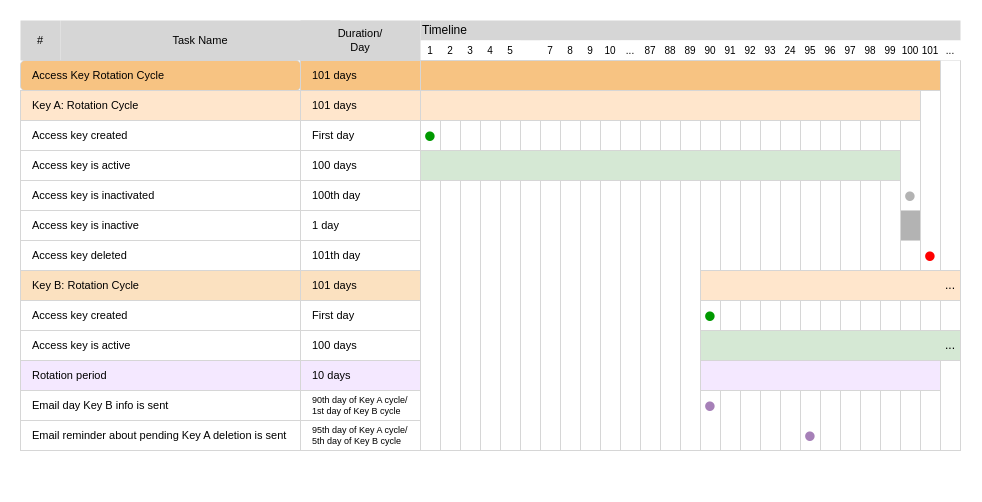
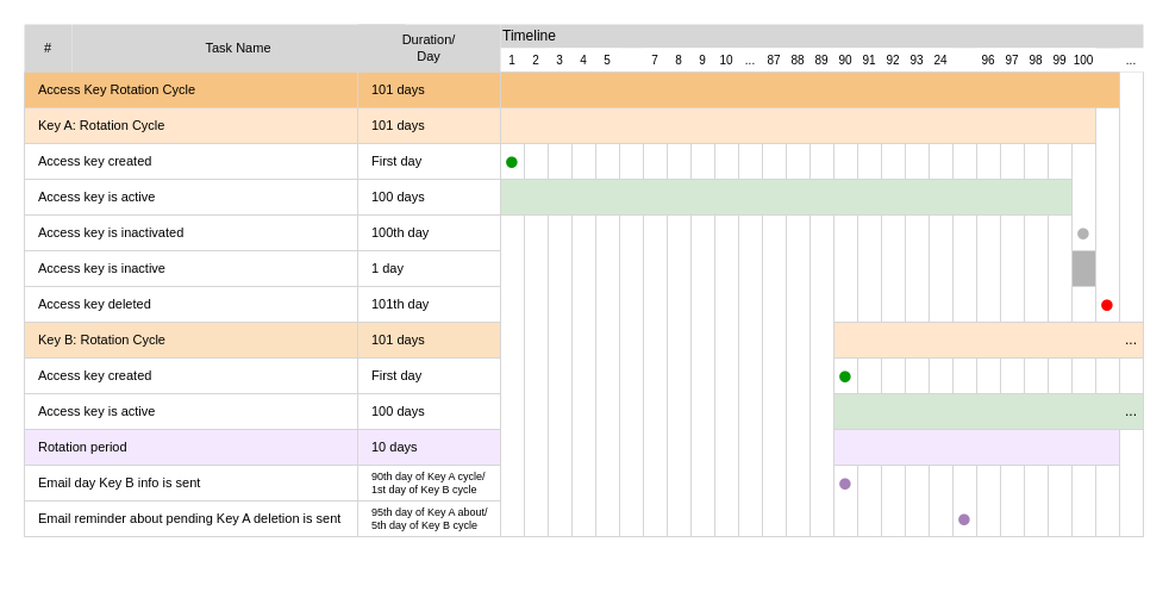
- <mxCell id="24" value="95" style="whiteSpace=wrap;html=1;aspect=fixed;strokeColor=none;strokeWidth=1;fillColor=#ffffff;fontColor=#000000;align=center;fontSize=10;" vertex="1" parent="1"><mxGeometry x="800" y="40" width="20" height="20" as="geometry" /></mxCell>
- <mxCell id="7" value="101" style="whiteSpace=wrap;html=1;aspect=fixed;strokeColor=none;strokeWidth=1;fillColor=#ffffff;fontColor=#000000;align=center;fontSize=10;" vertex="1" parent="1"><mxGeometry x="920" y="40" width="20" height="20" as="geometry" /></mxCell>
- <mxCell id="4" value="&lt;span style=&quot;font-size: 11px;&quot;&gt;Access Key Rotation Cycle&lt;/span&gt;" style="whiteSpace=wrap;html=1;strokeColor=#D6D6D6;fillColor=#f7c382;align=left;spacingLeft=10;fontSize=11;rounded=1;" vertex="1" parent="1"><mxGeometry x="20" y="60" width="280" height="30" as="geometry" /></mxCell>
+ <mxCell id="4" value="&lt;span style=&quot;font-size: 11px;&quot;&gt;Access Key Rotation Cycle&lt;/span&gt;" style="rounded=0;whiteSpace=wrap;html=1;strokeColor=#D6D6D6;fillColor=#f7c382;align=left;spacingLeft=10;fontSize=11;" vertex="1" parent="1"><mxGeometry x="20" y="60" width="280" height="30" as="geometry" /></mxCell>
- <mxCell id="98" value="95th day of Key A cycle/ 5th day of Key B cycle" style="rounded=0;whiteSpace=wrap;html=1;strokeColor=#D6D6D6;fillColor=#FFFFFF;align=left;spacingLeft=10;spacingRight=8;fontSize=9;" vertex="1" parent="87"><mxGeometry y="400" width="120" height="30" as="geometry" /></mxCell>
+ <mxCell id="98" value="95th day of Key A about/ 5th day of Key B cycle" style="rounded=0;whiteSpace=wrap;html=1;strokeColor=#D6D6D6;fillColor=#FFFFFF;align=left;spacingLeft=10;spacingRight=8;fontSize=9;" vertex="1" parent="87"><mxGeometry y="400" width="120" height="30" as="geometry" /></mxCell>
